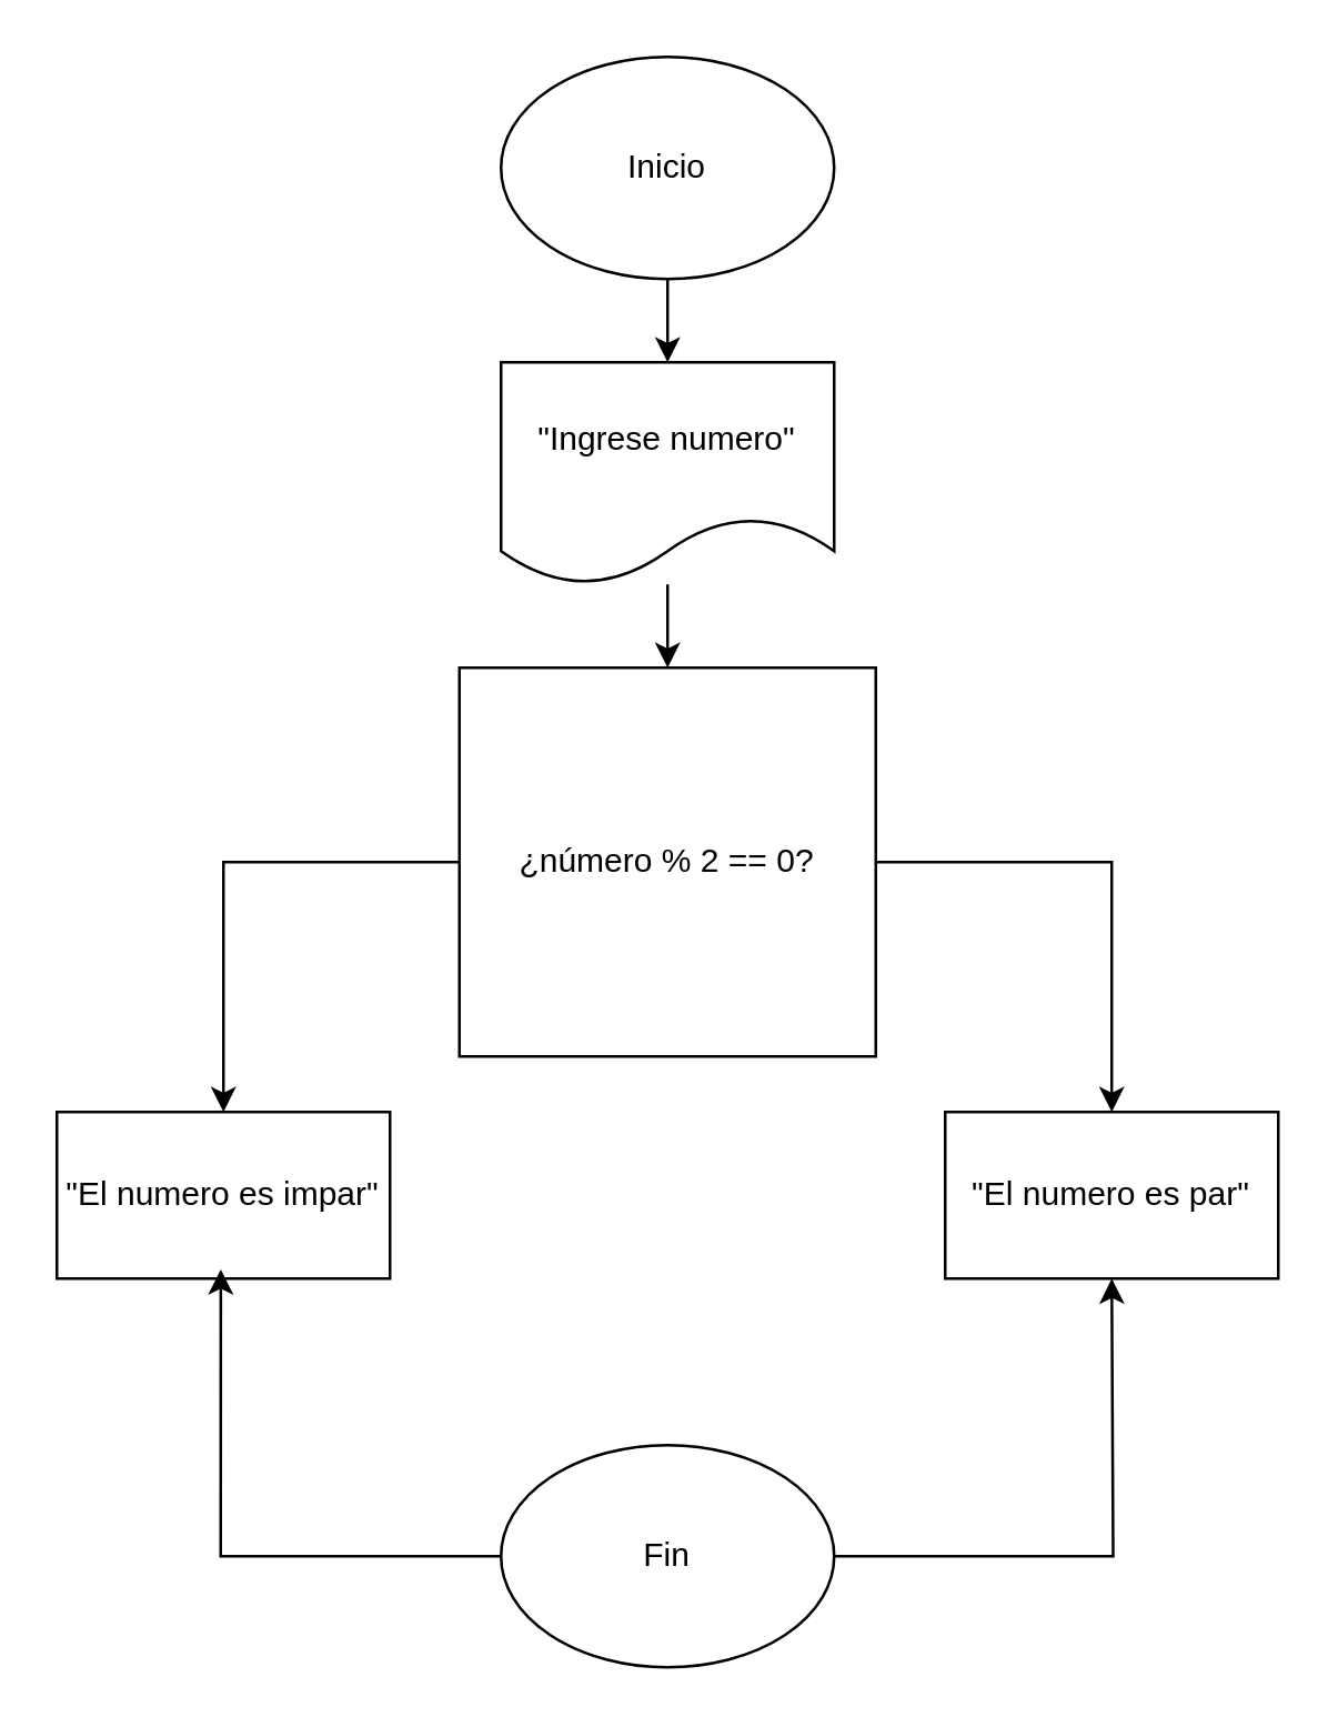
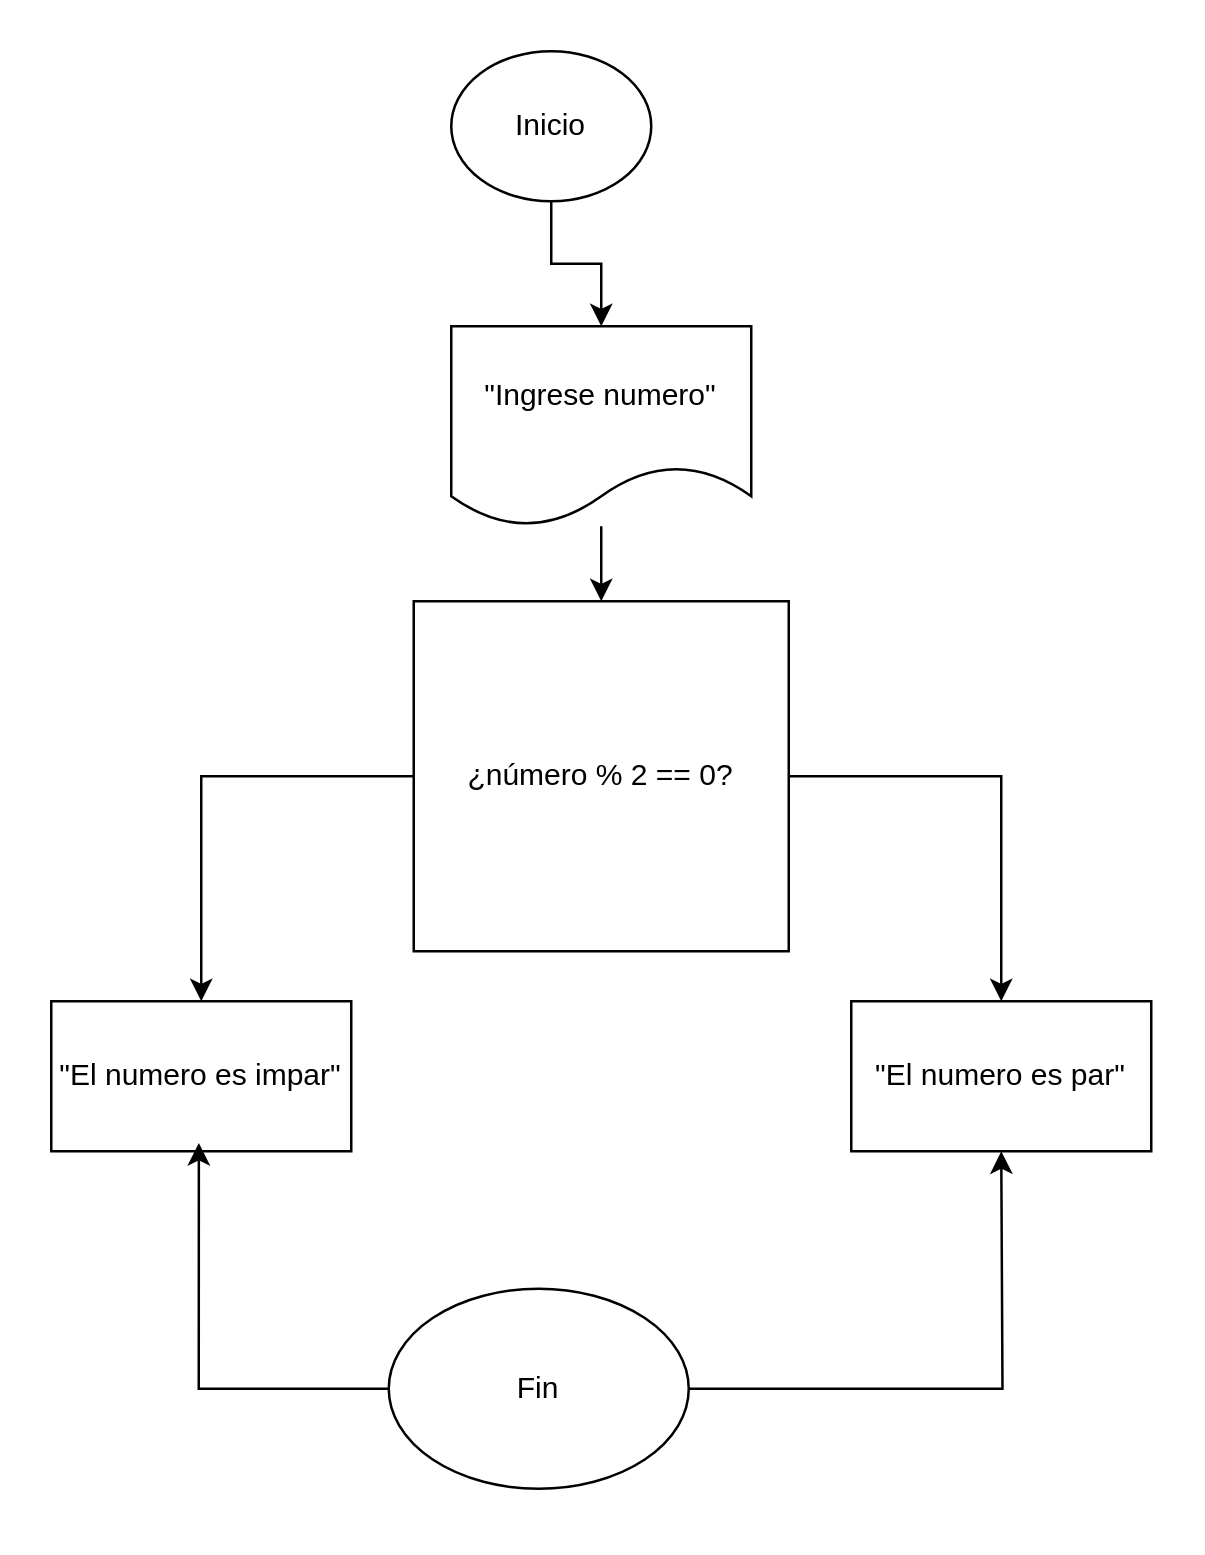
- <mxCell id="3" value="Inicio" style="ellipse;whiteSpace=wrap;html=1;" vertex="1" parent="1"><mxGeometry x="180" y="20" width="120" height="80" as="geometry" /></mxCell>
+ <mxCell id="3" value="Inicio" style="ellipse;whiteSpace=wrap;html=1;" vertex="1" parent="1"><mxGeometry x="180" y="20" width="80" height="60" as="geometry" /></mxCell>
- <mxCell id="13" value="Fin" style="ellipse;whiteSpace=wrap;html=1;" vertex="1" parent="1"><mxGeometry x="180" y="520" width="120" height="80" as="geometry" /></mxCell>
+ <mxCell id="13" value="Fin" style="ellipse;whiteSpace=wrap;html=1;" vertex="1" parent="1"><mxGeometry x="155" y="515" width="120" height="80" as="geometry" /></mxCell>
